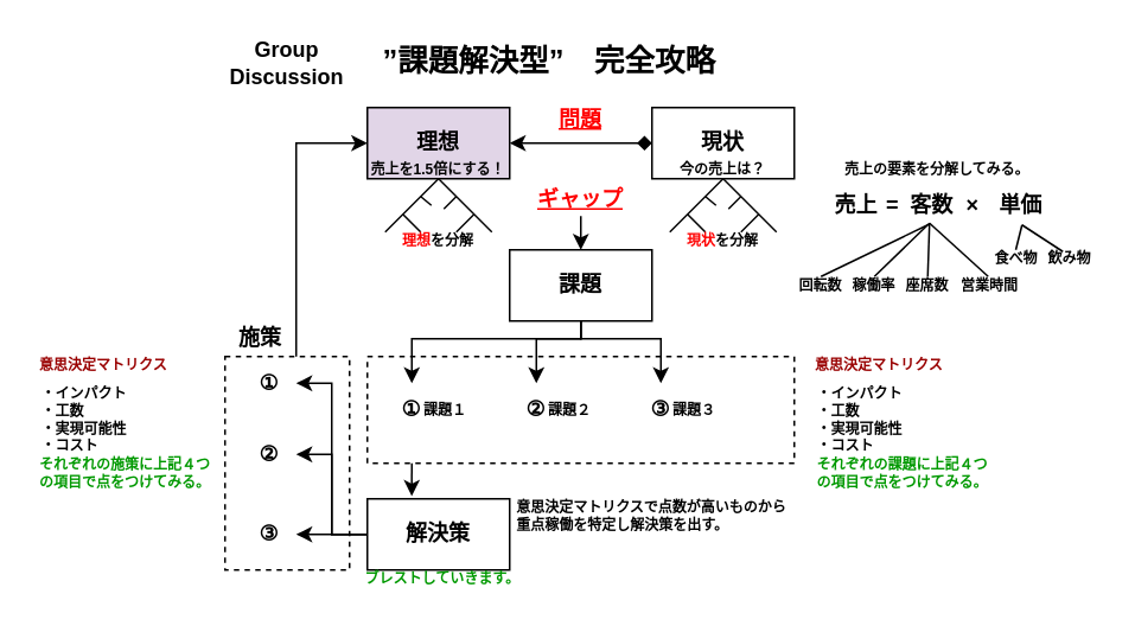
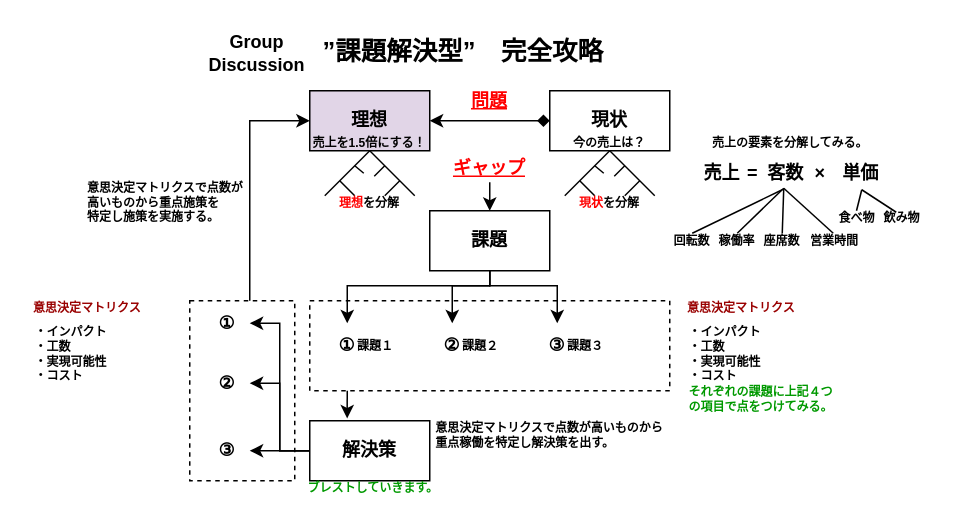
- <mxCell id="39" value="Group Discussion" style="text;html=1;align=center;verticalAlign=middle;whiteSpace=wrap;rounded=0;fontStyle=1" parent="1" vertex="1"><mxGeometry x="131" y="20" width="60" height="30" as="geometry" /></mxCell>
+ <mxCell id="39" value="Group Discussion" style="text;html=1;align=center;verticalAlign=middle;whiteSpace=wrap;rounded=0;fontStyle=1" parent="1" vertex="1"><mxGeometry x="141" y="20" width="60" height="30" as="geometry" /></mxCell>
+ <mxCell id="74" value="&lt;font&gt;意思決定マトリクスで点数が&lt;/font&gt;&lt;div&gt;&lt;font&gt;高いものから&lt;/font&gt;&lt;span style=&quot;background-color: transparent; color: light-dark(rgb(0, 0, 0), rgb(255, 255, 255));&quot;&gt;重点施策を&lt;/span&gt;&lt;/div&gt;&lt;div&gt;&lt;span style=&quot;background-color: transparent; color: light-dark(rgb(0, 0, 0), rgb(255, 255, 255));&quot;&gt;特定し施策を実施する。&lt;/span&gt;&lt;/div&gt;" style="text;html=1;align=left;verticalAlign=middle;whiteSpace=wrap;rounded=0;fontStyle=1;fontSize=8;" parent="1" vertex="1"><mxGeometry x="56" y="120" width="110" height="30" as="geometry" /></mxCell>
- <mxCell id="26" value="施策" style="text;html=1;align=center;verticalAlign=middle;whiteSpace=wrap;rounded=0;fontStyle=1" parent="1" vertex="1"><mxGeometry x="126" y="180" width="40" height="20" as="geometry" /></mxCell>
- <mxCell id="73" value="それぞれの施策に上記４つ&lt;div&gt;の項目で&lt;span style=&quot;background-color: transparent; color: light-dark(rgb(0, 153, 0), rgb(50, 181, 50));&quot;&gt;点をつけてみる。&lt;/span&gt;&lt;/div&gt;" style="text;html=1;align=left;verticalAlign=middle;whiteSpace=wrap;rounded=0;fontStyle=1;fontSize=8;fontColor=#009900;" parent="1" vertex="1"><mxGeometry x="20" y="255.5" width="106" height="20" as="geometry" /></mxCell>
